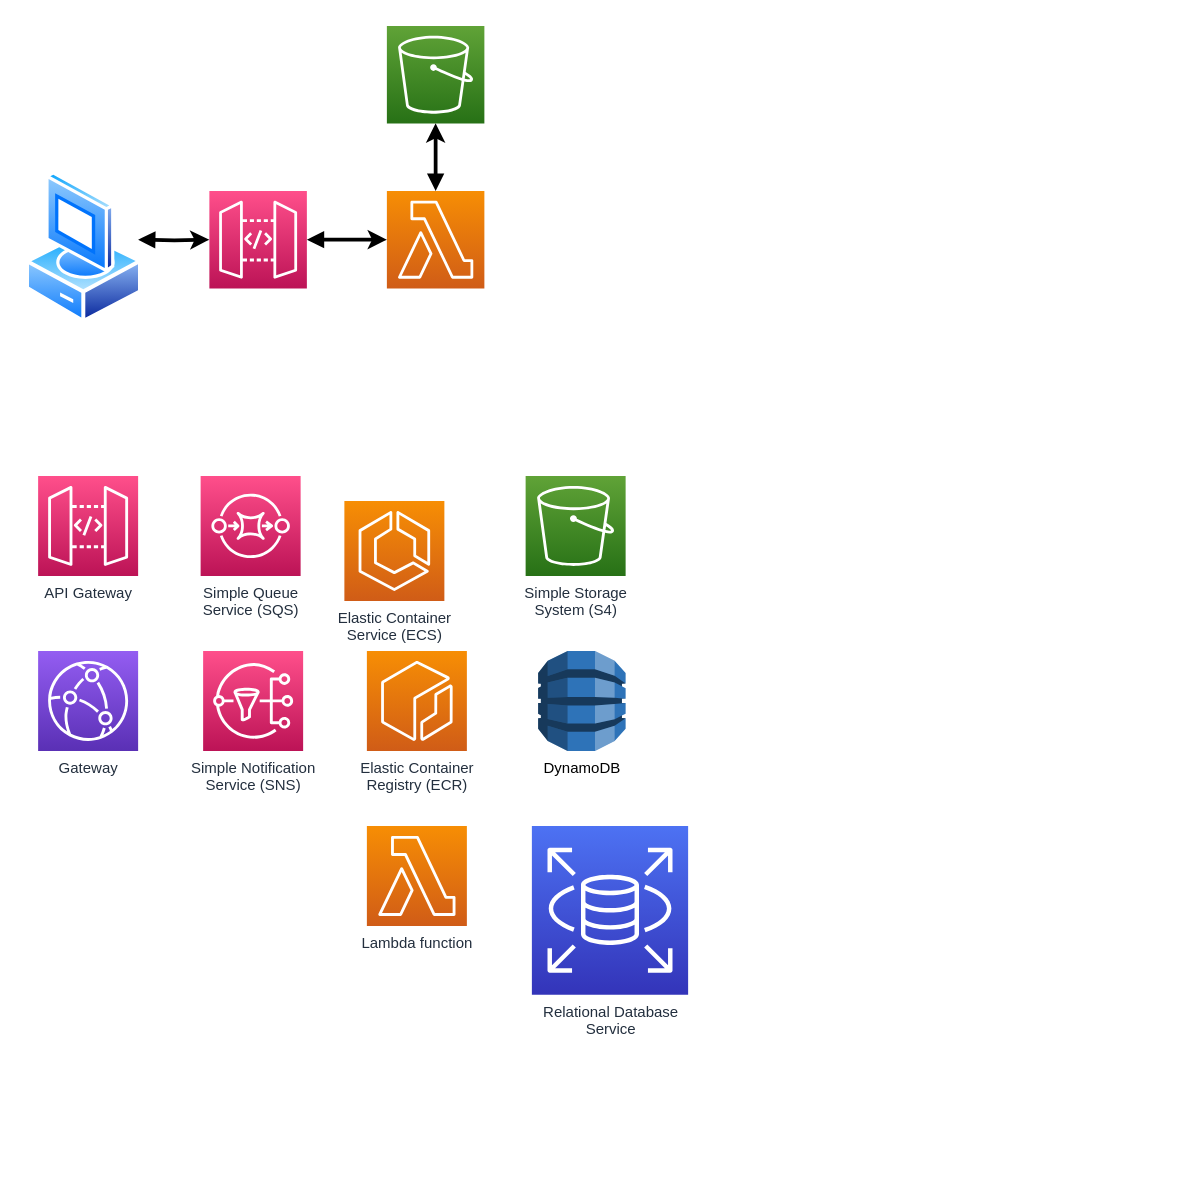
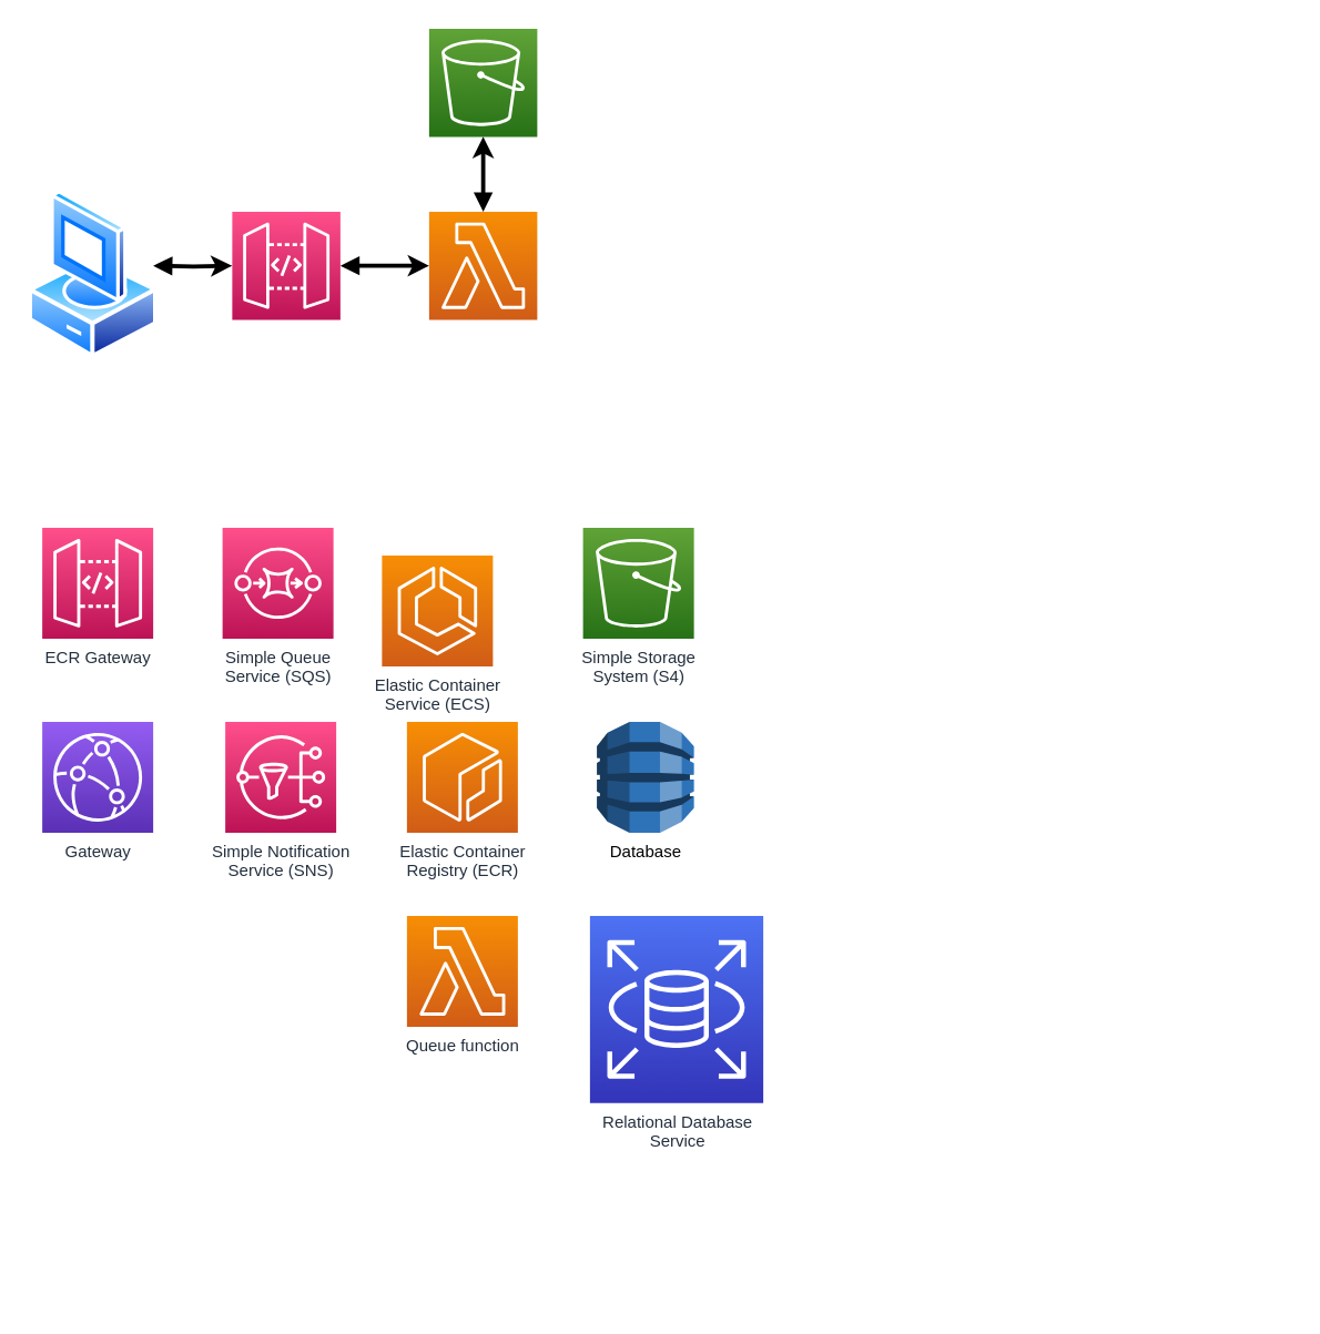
- <mxCell id="17" value="API Gateway" style="sketch=0;points=[[0,0,0],[0.25,0,0],[0.5,0,0],[0.75,0,0],[1,0,0],[0,1,0],[0.25,1,0],[0.5,1,0],[0.75,1,0],[1,1,0],[0,0.25,0],[0,0.5,0],[0,0.75,0],[1,0.25,0],[1,0.5,0],[1,0.75,0]];outlineConnect=0;fontColor=#232F3E;gradientColor=#FF4F8B;gradientDirection=north;fillColor=#BC1356;strokeColor=#ffffff;dashed=0;verticalLabelPosition=bottom;verticalAlign=top;align=center;html=1;fontSize=12;fontStyle=0;aspect=fixed;shape=mxgraph.aws4.resourceIcon;resIcon=mxgraph.aws4.api_gateway;" parent="9" vertex="1"><mxGeometry width="80" height="80" as="geometry" /></mxCell>
+ <mxCell id="17" value="ECR Gateway" style="sketch=0;points=[[0,0,0],[0.25,0,0],[0.5,0,0],[0.75,0,0],[1,0,0],[0,1,0],[0.25,1,0],[0.5,1,0],[0.75,1,0],[1,1,0],[0,0.25,0],[0,0.5,0],[0,0.75,0],[1,0.25,0],[1,0.5,0],[1,0.75,0]];outlineConnect=0;fontColor=#232F3E;gradientColor=#FF4F8B;gradientDirection=north;fillColor=#BC1356;strokeColor=#ffffff;dashed=0;verticalLabelPosition=bottom;verticalAlign=top;align=center;html=1;fontSize=12;fontStyle=0;aspect=fixed;shape=mxgraph.aws4.resourceIcon;resIcon=mxgraph.aws4.api_gateway;" parent="9" vertex="1"><mxGeometry width="80" height="80" as="geometry" /></mxCell>
- <mxCell id="13" value="DynamoDB" style="outlineConnect=0;dashed=0;verticalLabelPosition=bottom;verticalAlign=top;align=center;html=1;shape=mxgraph.aws3.dynamo_db;fillColor=#2E73B8;gradientColor=none;" parent="9" vertex="1"><mxGeometry x="400" y="140" width="70" height="80" as="geometry" /></mxCell>
+ <mxCell id="13" value="Database" style="outlineConnect=0;dashed=0;verticalLabelPosition=bottom;verticalAlign=top;align=center;html=1;shape=mxgraph.aws3.dynamo_db;fillColor=#2E73B8;gradientColor=none;" parent="9" vertex="1"><mxGeometry x="400" y="140" width="70" height="80" as="geometry" /></mxCell>
- <mxCell id="11" value="Lambda function" style="sketch=0;points=[[0,0,0],[0.25,0,0],[0.5,0,0],[0.75,0,0],[1,0,0],[0,1,0],[0.25,1,0],[0.5,1,0],[0.75,1,0],[1,1,0],[0,0.25,0],[0,0.5,0],[0,0.75,0],[1,0.25,0],[1,0.5,0],[1,0.75,0]];outlineConnect=0;fontColor=#232F3E;gradientColor=#F78E04;gradientDirection=north;fillColor=#D05C17;strokeColor=#ffffff;dashed=0;verticalLabelPosition=bottom;verticalAlign=top;align=center;html=1;fontSize=12;fontStyle=0;aspect=fixed;shape=mxgraph.aws4.resourceIcon;resIcon=mxgraph.aws4.lambda;" parent="9" vertex="1"><mxGeometry x="263" y="280" width="80" height="80" as="geometry" /></mxCell>
+ <mxCell id="11" value="Queue function" style="sketch=0;points=[[0,0,0],[0.25,0,0],[0.5,0,0],[0.75,0,0],[1,0,0],[0,1,0],[0.25,1,0],[0.5,1,0],[0.75,1,0],[1,1,0],[0,0.25,0],[0,0.5,0],[0,0.75,0],[1,0.25,0],[1,0.5,0],[1,0.75,0]];outlineConnect=0;fontColor=#232F3E;gradientColor=#F78E04;gradientDirection=north;fillColor=#D05C17;strokeColor=#ffffff;dashed=0;verticalLabelPosition=bottom;verticalAlign=top;align=center;html=1;fontSize=12;fontStyle=0;aspect=fixed;shape=mxgraph.aws4.resourceIcon;resIcon=mxgraph.aws4.lambda;" parent="9" vertex="1"><mxGeometry x="263" y="280" width="80" height="80" as="geometry" /></mxCell>
